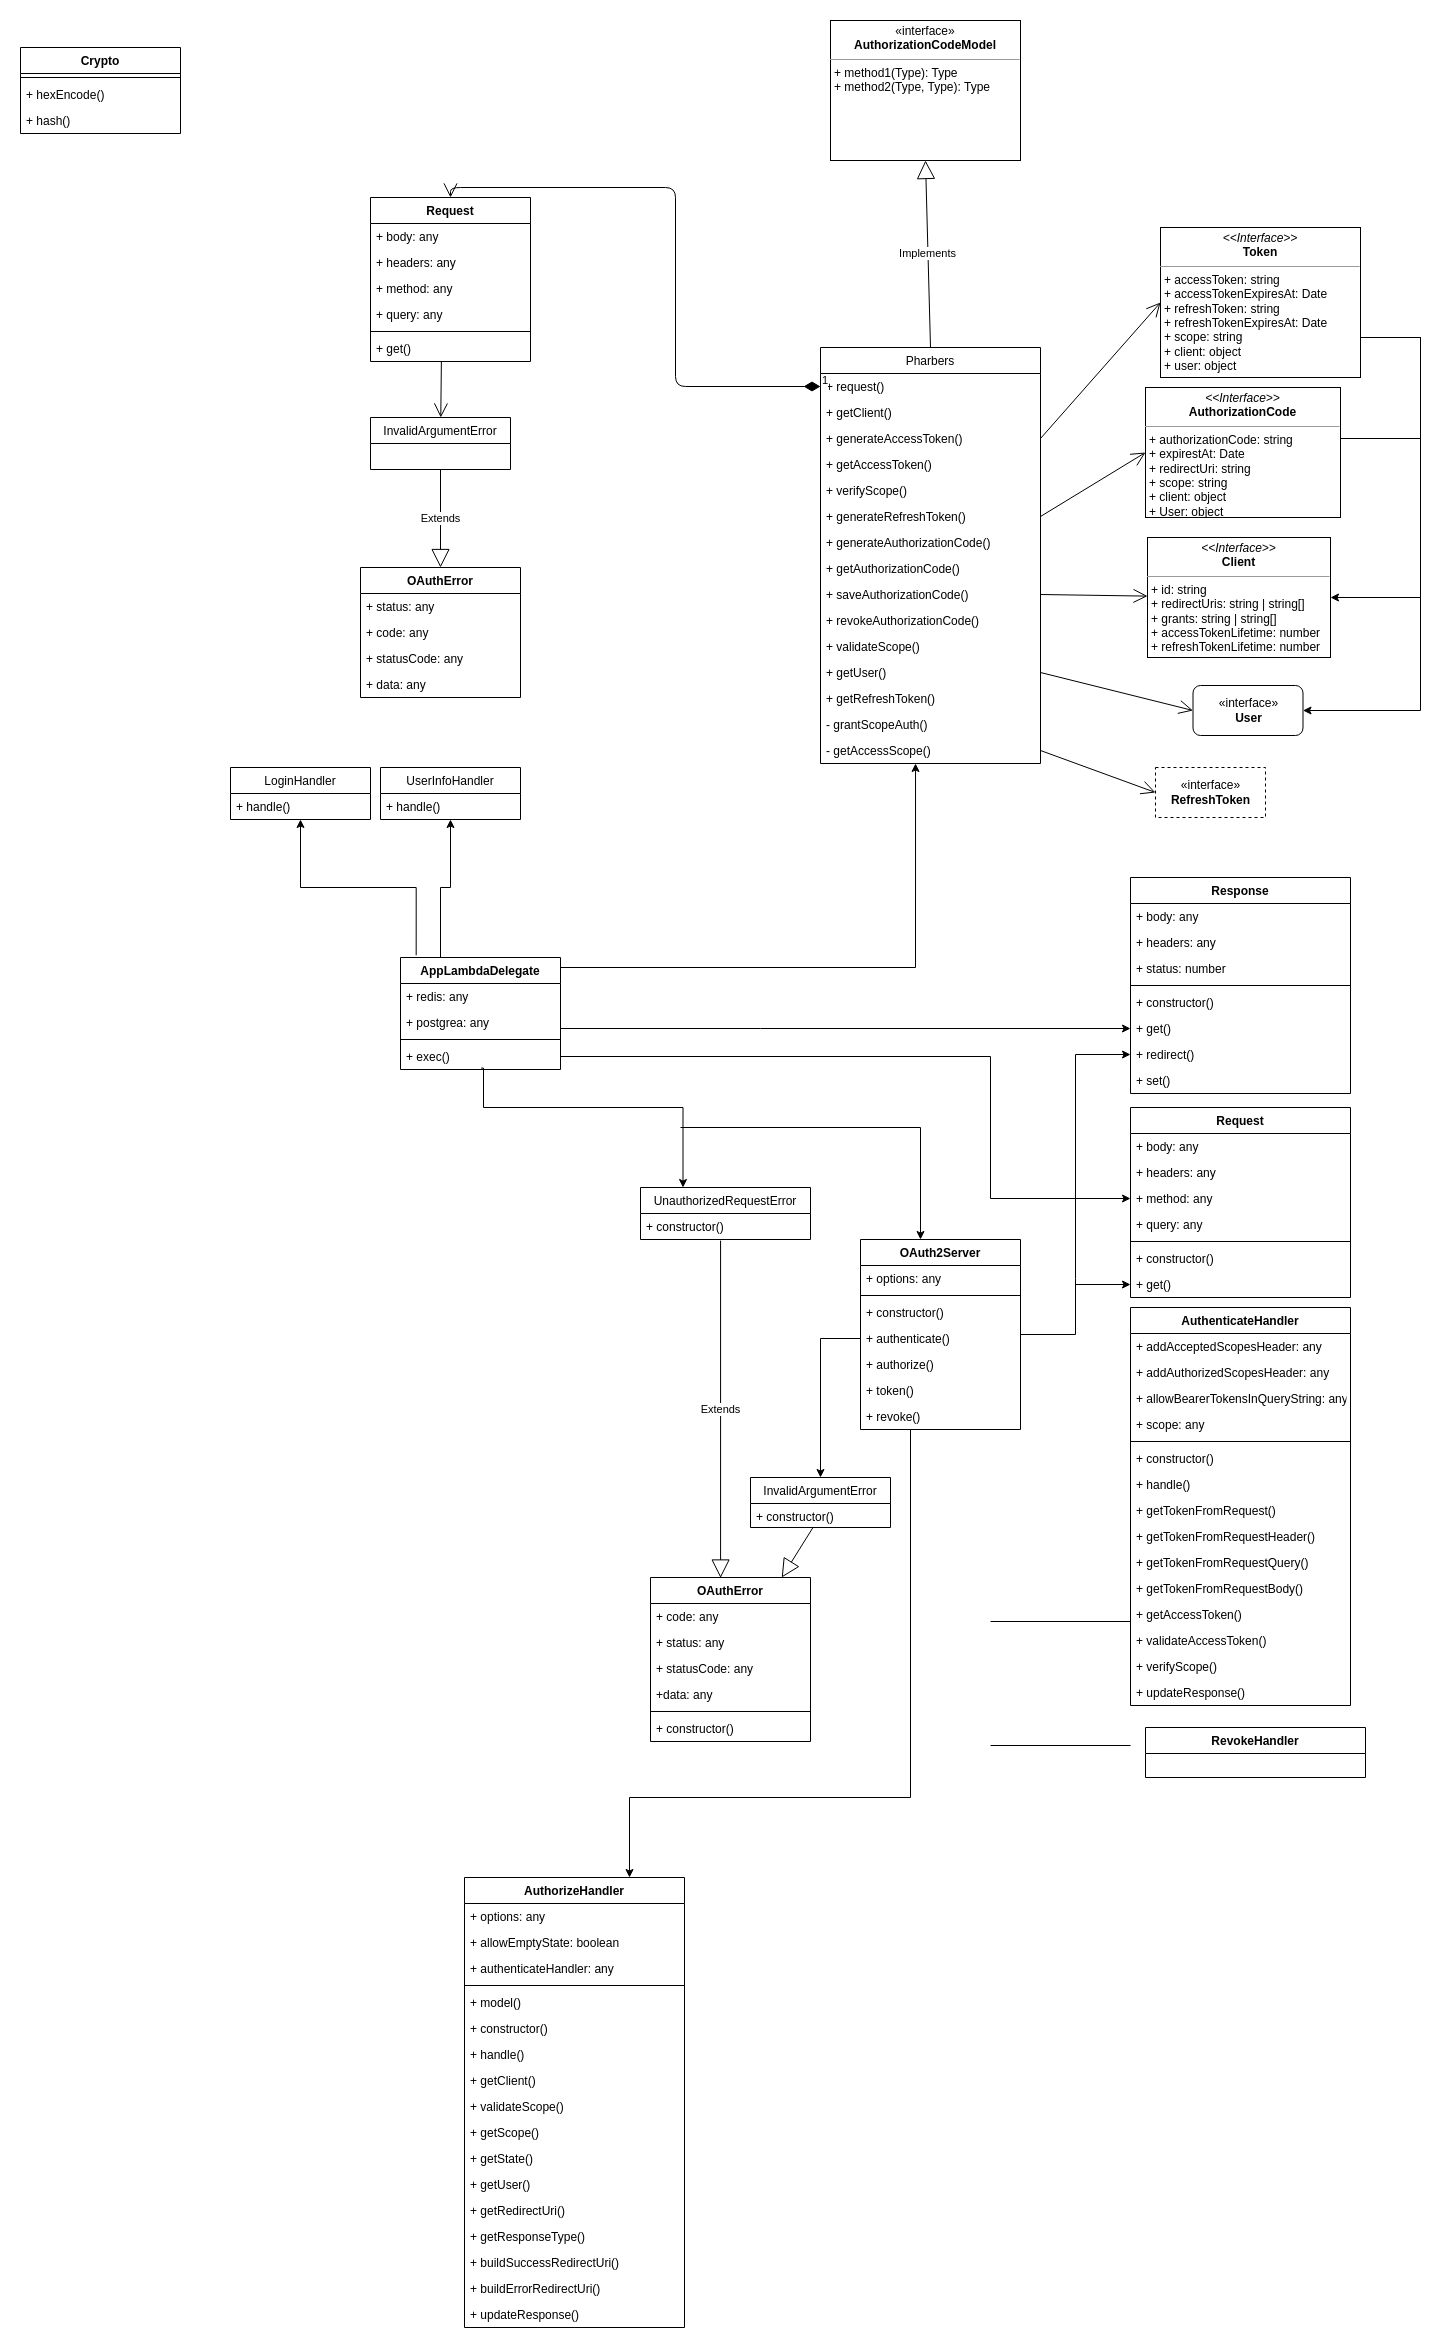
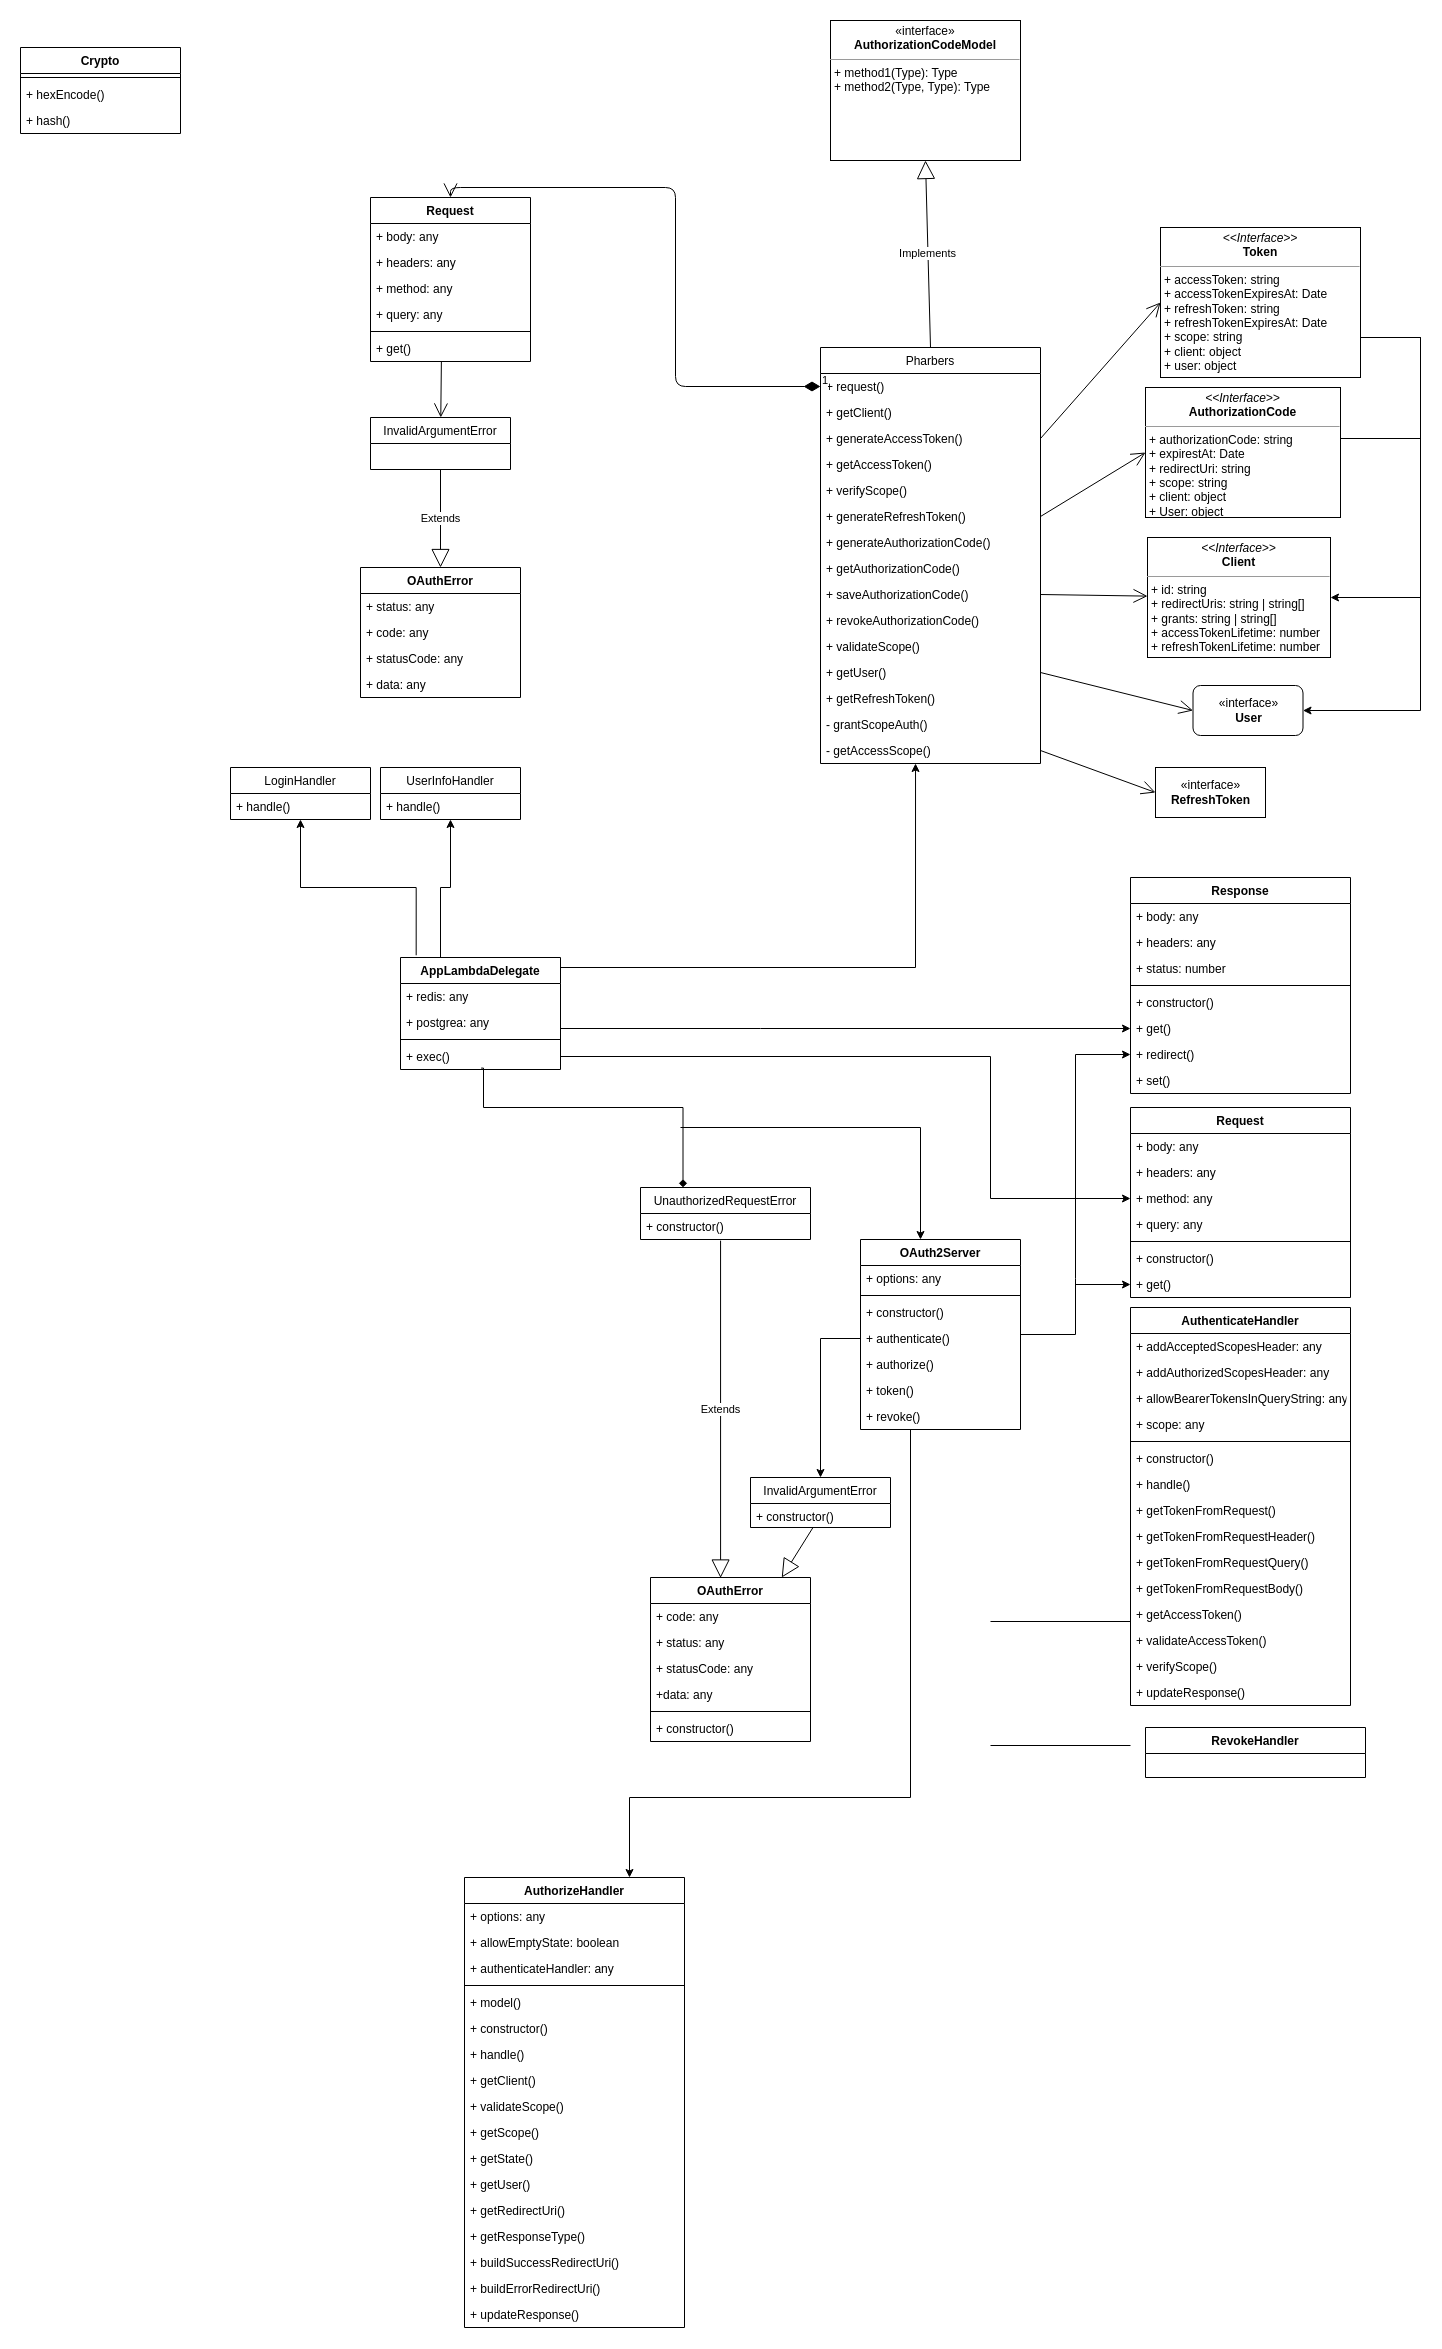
- <mxCell id="125" value="«interface»&lt;br&gt;&lt;b&gt;RefreshToken&lt;/b&gt;" style="html=1;dashed=1;" vertex="1" parent="1"><mxGeometry x="1155" y="767" width="110" height="50" as="geometry" /></mxCell>
+ <mxCell id="125" value="«interface»&lt;br&gt;&lt;b&gt;RefreshToken&lt;/b&gt;" style="html=1;" vertex="1" parent="1"><mxGeometry x="1155" y="767" width="110" height="50" as="geometry" /></mxCell>
- <mxCell id="34" style="edgeStyle=orthogonalEdgeStyle;rounded=0;orthogonalLoop=1;jettySize=auto;html=1;entryX=0.25;entryY=0;entryDx=0;entryDy=0;exitX=0.504;exitY=0.946;exitDx=0;exitDy=0;exitPerimeter=0;" edge="1" parent="1" source="8" target="9"><mxGeometry relative="1" as="geometry"><mxPoint x="483" y="1072" as="sourcePoint" /><Array as="points"><mxPoint x="483" y="1068" /><mxPoint x="483" y="1107" /><mxPoint x="682" y="1107" /></Array></mxGeometry></mxCell>
+ <mxCell id="34" style="edgeStyle=orthogonalEdgeStyle;rounded=0;orthogonalLoop=1;jettySize=auto;html=1;entryX=0.25;entryY=0;entryDx=0;entryDy=0;exitX=0.504;exitY=0.946;exitDx=0;exitDy=0;exitPerimeter=0;endArrow=diamond;" edge="1" parent="1" source="8" target="9"><mxGeometry relative="1" as="geometry"><mxPoint x="483" y="1072" as="sourcePoint" /><Array as="points"><mxPoint x="483" y="1068" /><mxPoint x="483" y="1107" /><mxPoint x="682" y="1107" /></Array></mxGeometry></mxCell>
